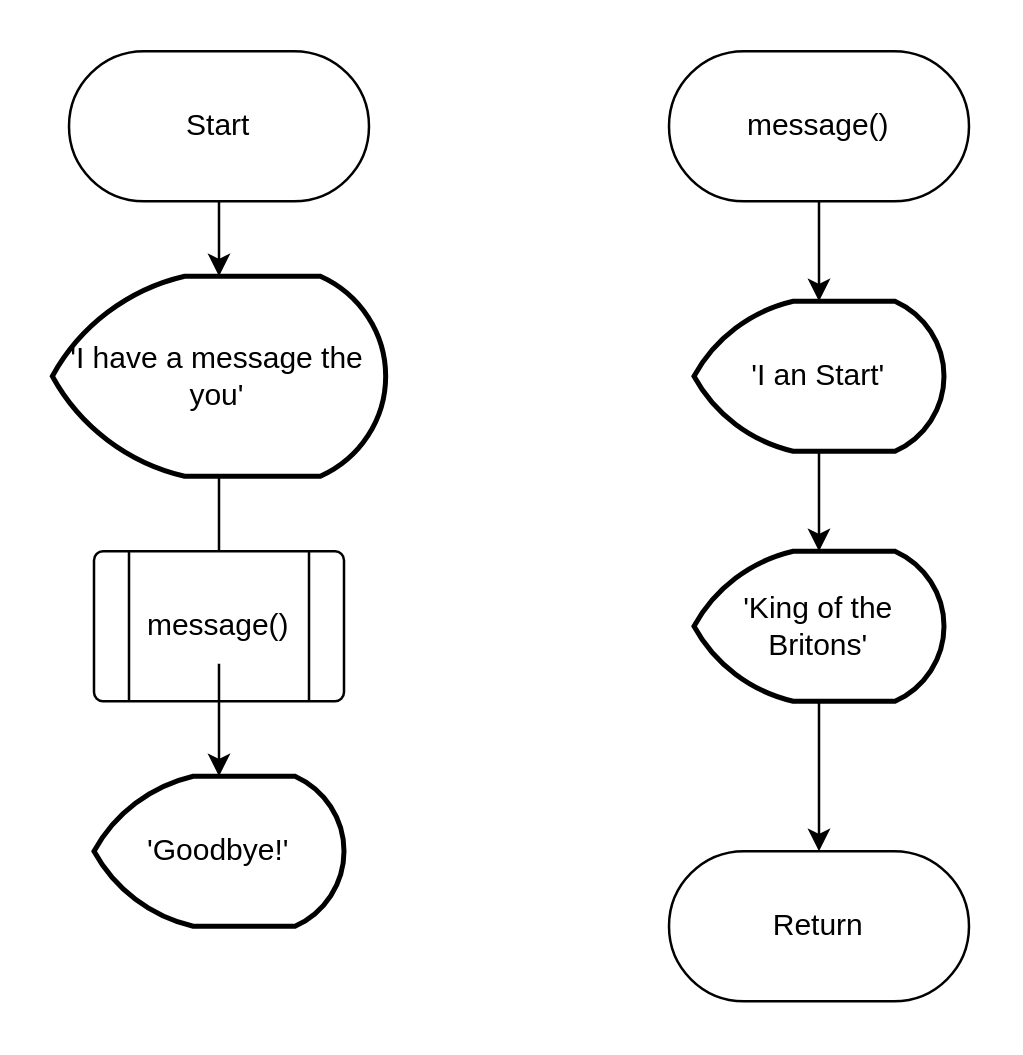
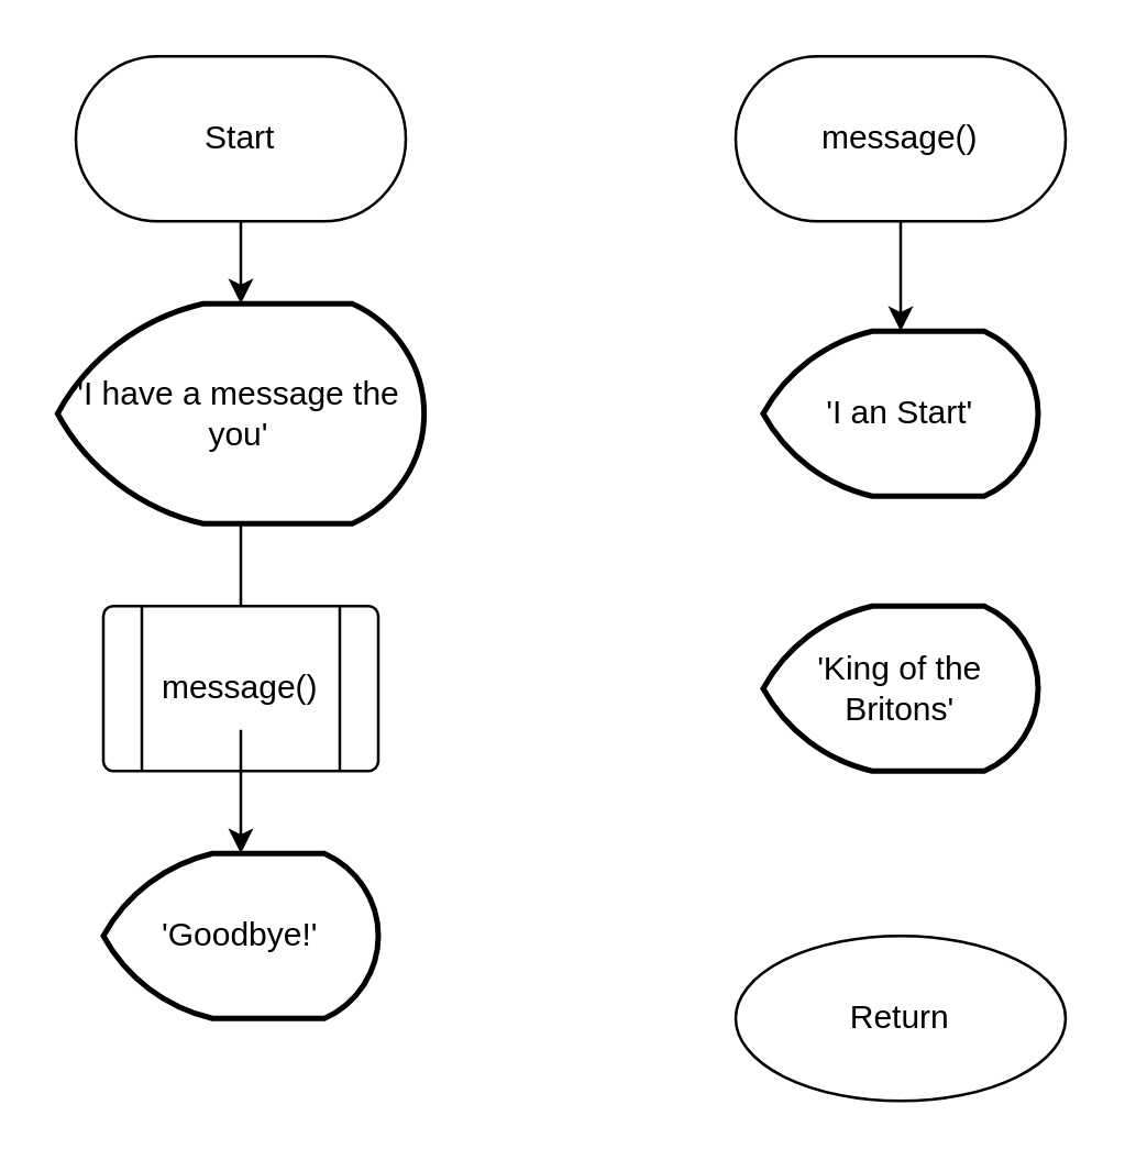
- <mxCell id="10" value="" style="edgeStyle=none;html=1;" edge="1" parent="1" source="11" target="13"><mxGeometry relative="1" as="geometry" /></mxCell>
- <mxCell id="12" value="" style="edgeStyle=none;html=1;" edge="1" parent="1" source="13" target="6"><mxGeometry relative="1" as="geometry" /></mxCell>
- <mxCell id="6" value="Return" style="rounded=1;whiteSpace=wrap;html=1;arcSize=50;" vertex="1" parent="1"><mxGeometry x="267" y="340" width="120" height="60" as="geometry" /></mxCell>
+ <mxCell id="6" value="Return" style="ellipse;whiteSpace=wrap;html=1;arcSize=50;" vertex="1" parent="1"><mxGeometry x="267" y="340" width="120" height="60" as="geometry" /></mxCell>
